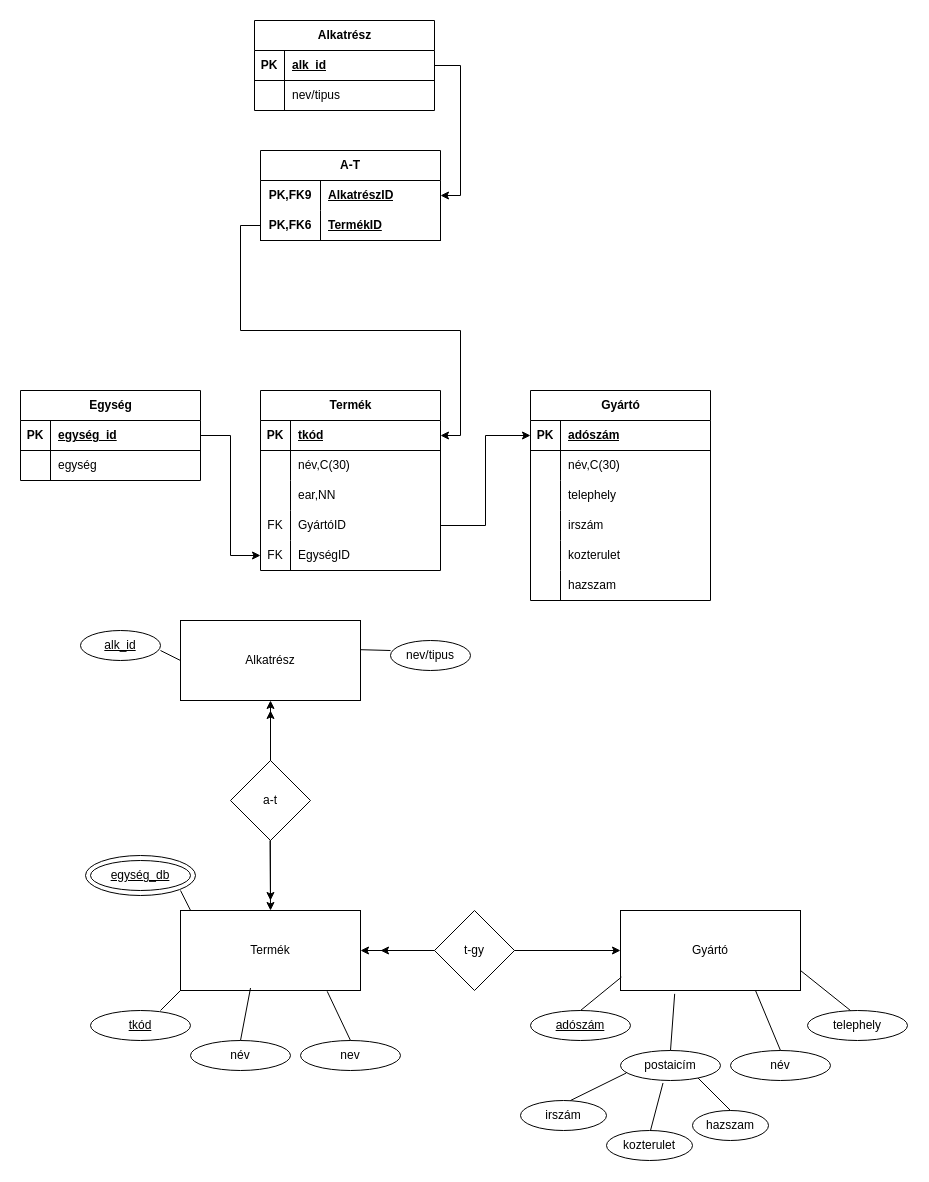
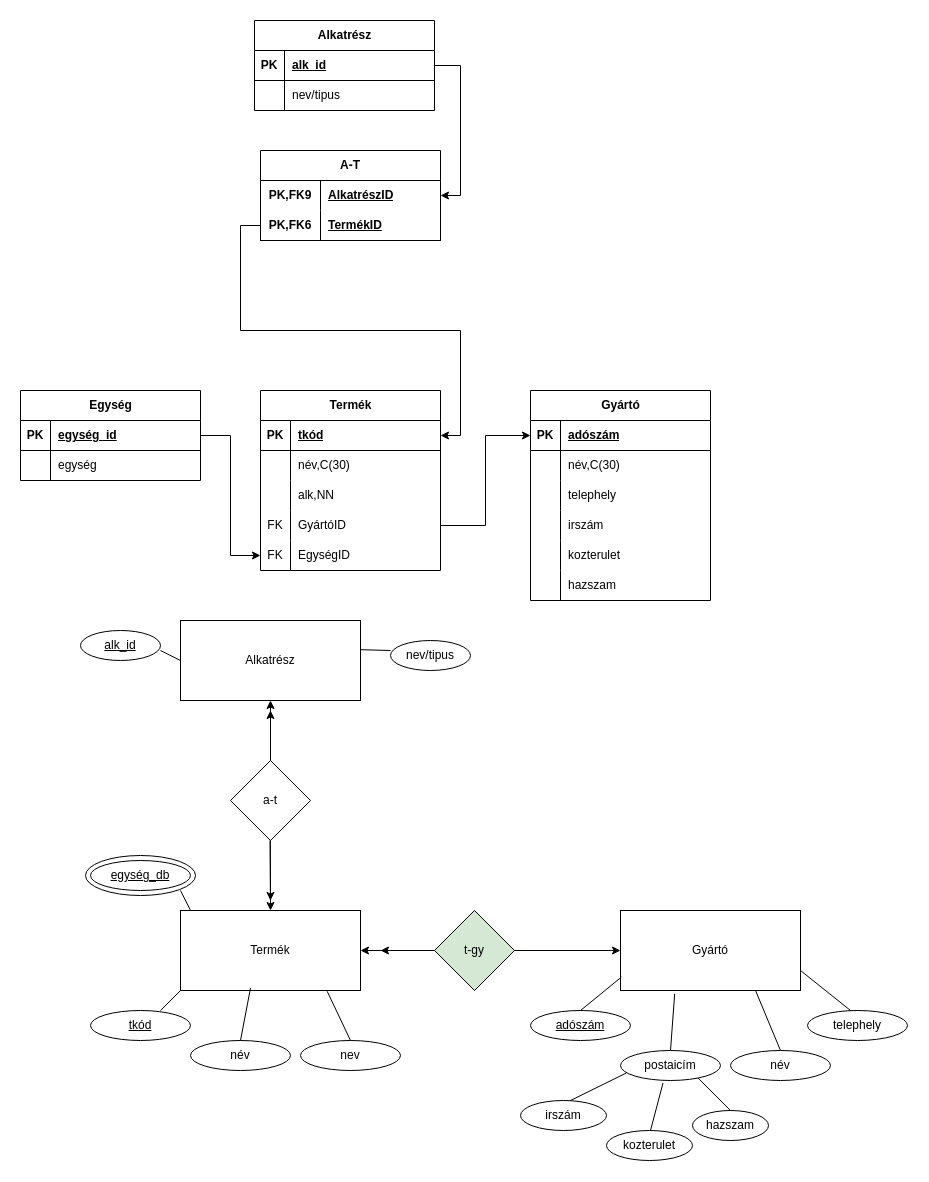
- <mxCell id="50" value="ear,NN" style="shape=partialRectangle;connectable=0;fillColor=none;top=0;left=0;bottom=0;right=0;align=left;spacingLeft=6;overflow=hidden;whiteSpace=wrap;html=1;" vertex="1" parent="48"><mxGeometry x="30" width="150" height="30" as="geometry"><mxRectangle width="150" height="30" as="alternateBounds" /></mxGeometry></mxCell>
+ <mxCell id="50" value="alk,NN" style="shape=partialRectangle;connectable=0;fillColor=none;top=0;left=0;bottom=0;right=0;align=left;spacingLeft=6;overflow=hidden;whiteSpace=wrap;html=1;" vertex="1" parent="48"><mxGeometry x="30" width="150" height="30" as="geometry"><mxRectangle width="150" height="30" as="alternateBounds" /></mxGeometry></mxCell>
- <mxCell id="4" value="t-gy" style="rhombus;whiteSpace=wrap;html=1;" parent="1" vertex="1"><mxGeometry x="434" y="910" width="80" height="80" as="geometry" /></mxCell>
+ <mxCell id="4" value="t-gy" style="rhombus;whiteSpace=wrap;html=1;fillColor=#d5e8d4;" parent="1" vertex="1"><mxGeometry x="434" y="910" width="80" height="80" as="geometry" /></mxCell>
